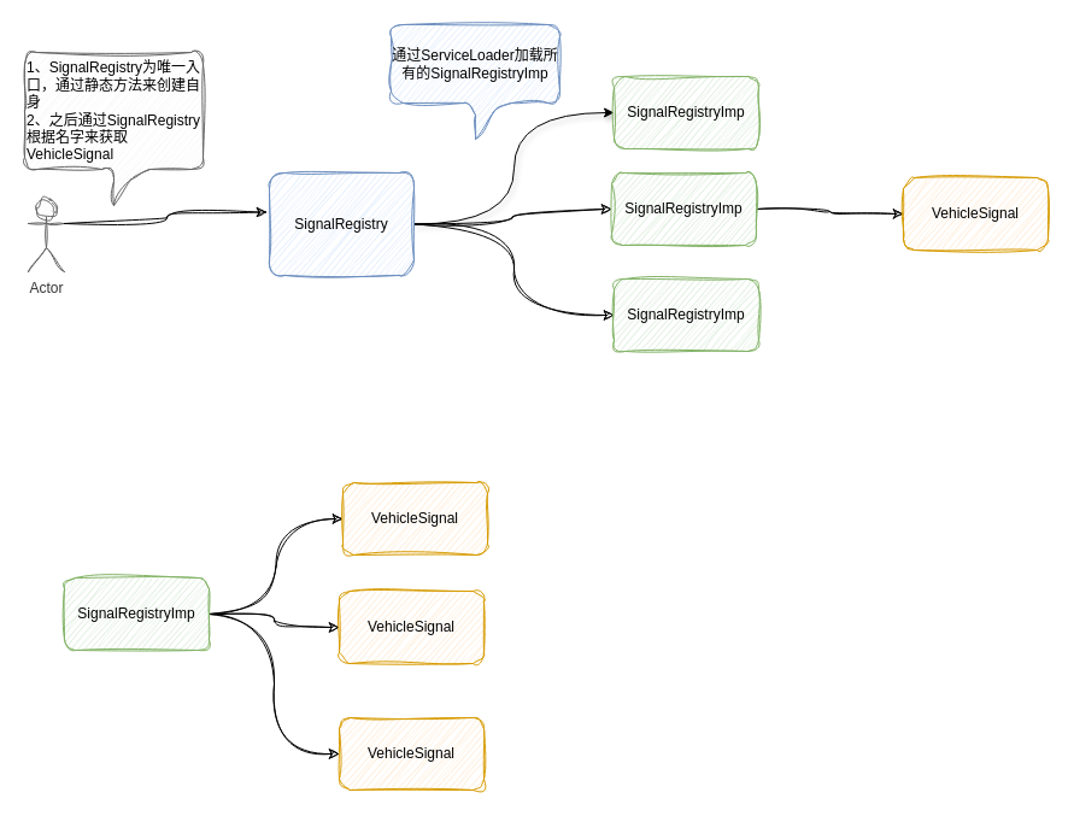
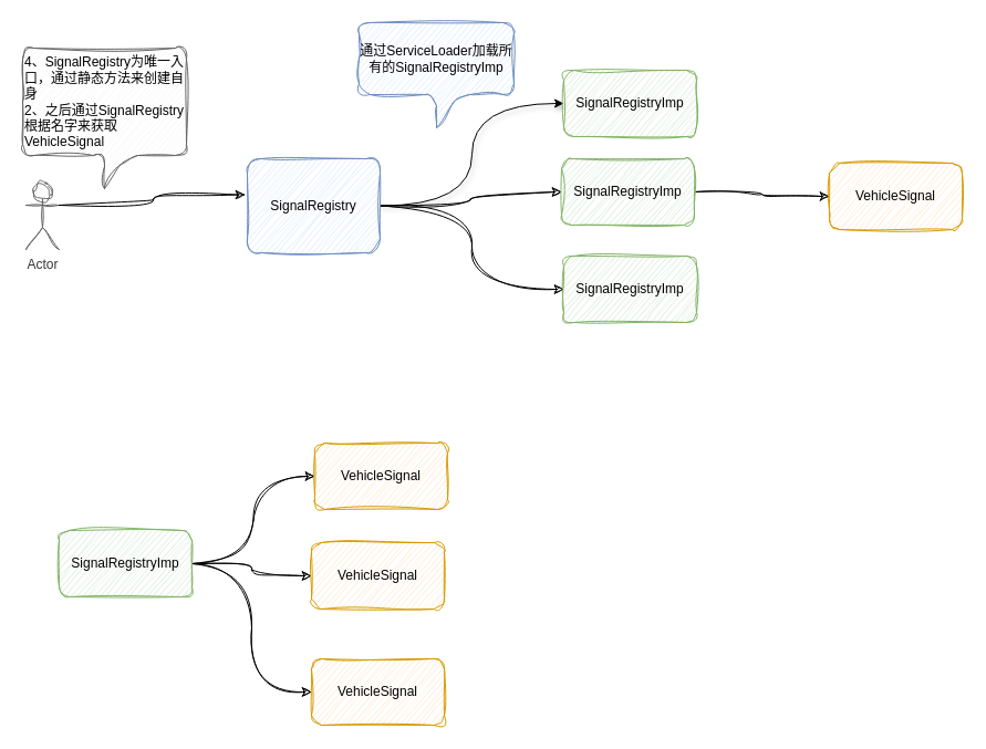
- <mxCell id="13" value="&lt;span style=&quot;color: rgb(0, 0, 0);&quot;&gt;1、SignalRegistry为唯一入口，通过静态方法来创建自身&lt;/span&gt;&lt;div&gt;&lt;span style=&quot;color: rgb(0, 0, 0);&quot;&gt;2、之后通过&lt;/span&gt;&lt;span style=&quot;color: rgb(0, 0, 0); text-align: center; background-color: transparent;&quot;&gt;SignalRegistry根据名字来获取&lt;/span&gt;&lt;span style=&quot;color: rgb(0, 0, 0); text-align: center; background-color: transparent;&quot;&gt;VehicleSignal&lt;/span&gt;&lt;/div&gt;" style="shape=callout;whiteSpace=wrap;html=1;perimeter=calloutPerimeter;rounded=1;sketch=1;jiggle=2;curveFitting=1;strokeColor=#666666;align=left;verticalAlign=middle;fontFamily=Helvetica;fontSize=12;fontColor=#333333;labelBackgroundColor=none;fillColor=#f5f5f5;" vertex="1" parent="1"><mxGeometry x="20" y="43" width="148" height="127" as="geometry" /></mxCell>
+ <mxCell id="13" value="&lt;span style=&quot;color: rgb(0, 0, 0);&quot;&gt;4、SignalRegistry为唯一入口，通过静态方法来创建自身&lt;/span&gt;&lt;div&gt;&lt;span style=&quot;color: rgb(0, 0, 0);&quot;&gt;2、之后通过&lt;/span&gt;&lt;span style=&quot;color: rgb(0, 0, 0); text-align: center; background-color: transparent;&quot;&gt;SignalRegistry根据名字来获取&lt;/span&gt;&lt;span style=&quot;color: rgb(0, 0, 0); text-align: center; background-color: transparent;&quot;&gt;VehicleSignal&lt;/span&gt;&lt;/div&gt;" style="shape=callout;whiteSpace=wrap;html=1;perimeter=calloutPerimeter;rounded=1;sketch=1;jiggle=2;curveFitting=1;strokeColor=#666666;align=left;verticalAlign=middle;fontFamily=Helvetica;fontSize=12;fontColor=#333333;labelBackgroundColor=none;fillColor=#f5f5f5;" vertex="1" parent="1"><mxGeometry x="20" y="43" width="148" height="127" as="geometry" /></mxCell>
